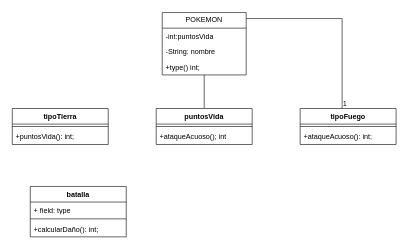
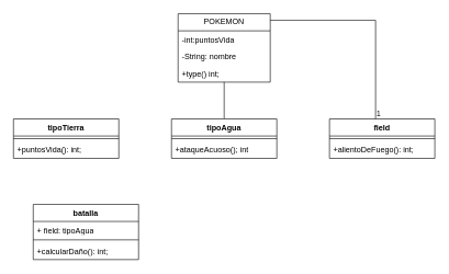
- <mxCell id="10" value="puntosVida" style="swimlane;fontStyle=1;align=center;verticalAlign=top;childLayout=stackLayout;horizontal=1;startSize=26;horizontalStack=0;resizeParent=1;resizeParentMax=0;resizeLast=0;collapsible=1;marginBottom=0;whiteSpace=wrap;html=1;" vertex="1" parent="1"><mxGeometry x="260" y="180" width="160" height="60" as="geometry" /></mxCell>
+ <mxCell id="10" value="tipoAgua" style="swimlane;fontStyle=1;align=center;verticalAlign=top;childLayout=stackLayout;horizontal=1;startSize=26;horizontalStack=0;resizeParent=1;resizeParentMax=0;resizeLast=0;collapsible=1;marginBottom=0;whiteSpace=wrap;html=1;" vertex="1" parent="1"><mxGeometry x="260" y="180" width="160" height="60" as="geometry" /></mxCell>
- <mxCell id="13" value="tipoFuego" style="swimlane;fontStyle=1;align=center;verticalAlign=top;childLayout=stackLayout;horizontal=1;startSize=26;horizontalStack=0;resizeParent=1;resizeParentMax=0;resizeLast=0;collapsible=1;marginBottom=0;whiteSpace=wrap;html=1;" vertex="1" parent="1"><mxGeometry x="500" y="180" width="160" height="60" as="geometry" /></mxCell>
+ <mxCell id="13" value="field" style="swimlane;fontStyle=1;align=center;verticalAlign=top;childLayout=stackLayout;horizontal=1;startSize=26;horizontalStack=0;resizeParent=1;resizeParentMax=0;resizeLast=0;collapsible=1;marginBottom=0;whiteSpace=wrap;html=1;" vertex="1" parent="1"><mxGeometry x="500" y="180" width="160" height="60" as="geometry" /></mxCell>
- <mxCell id="15" value="+ataqueAcuoso(): int;" style="text;strokeColor=none;fillColor=none;align=left;verticalAlign=top;spacingLeft=4;spacingRight=4;overflow=hidden;rotatable=0;points=[[0,0.5],[1,0.5]];portConstraint=eastwest;whiteSpace=wrap;html=1;" vertex="1" parent="13"><mxGeometry y="34" width="160" height="26" as="geometry" /></mxCell>
+ <mxCell id="15" value="+alientoDeFuego(): int;" style="text;strokeColor=none;fillColor=none;align=left;verticalAlign=top;spacingLeft=4;spacingRight=4;overflow=hidden;rotatable=0;points=[[0,0.5],[1,0.5]];portConstraint=eastwest;whiteSpace=wrap;html=1;" vertex="1" parent="13"><mxGeometry y="34" width="160" height="26" as="geometry" /></mxCell>
- <mxCell id="19" value="+ field: type" style="text;strokeColor=none;fillColor=none;align=left;verticalAlign=top;spacingLeft=4;spacingRight=4;overflow=hidden;rotatable=0;points=[[0,0.5],[1,0.5]];portConstraint=eastwest;whiteSpace=wrap;html=1;" vertex="1" parent="18"><mxGeometry y="26" width="160" height="24" as="geometry" /></mxCell>
+ <mxCell id="19" value="+ field: tipoAgua" style="text;strokeColor=none;fillColor=none;align=left;verticalAlign=top;spacingLeft=4;spacingRight=4;overflow=hidden;rotatable=0;points=[[0,0.5],[1,0.5]];portConstraint=eastwest;whiteSpace=wrap;html=1;" vertex="1" parent="18"><mxGeometry y="26" width="160" height="24" as="geometry" /></mxCell>
